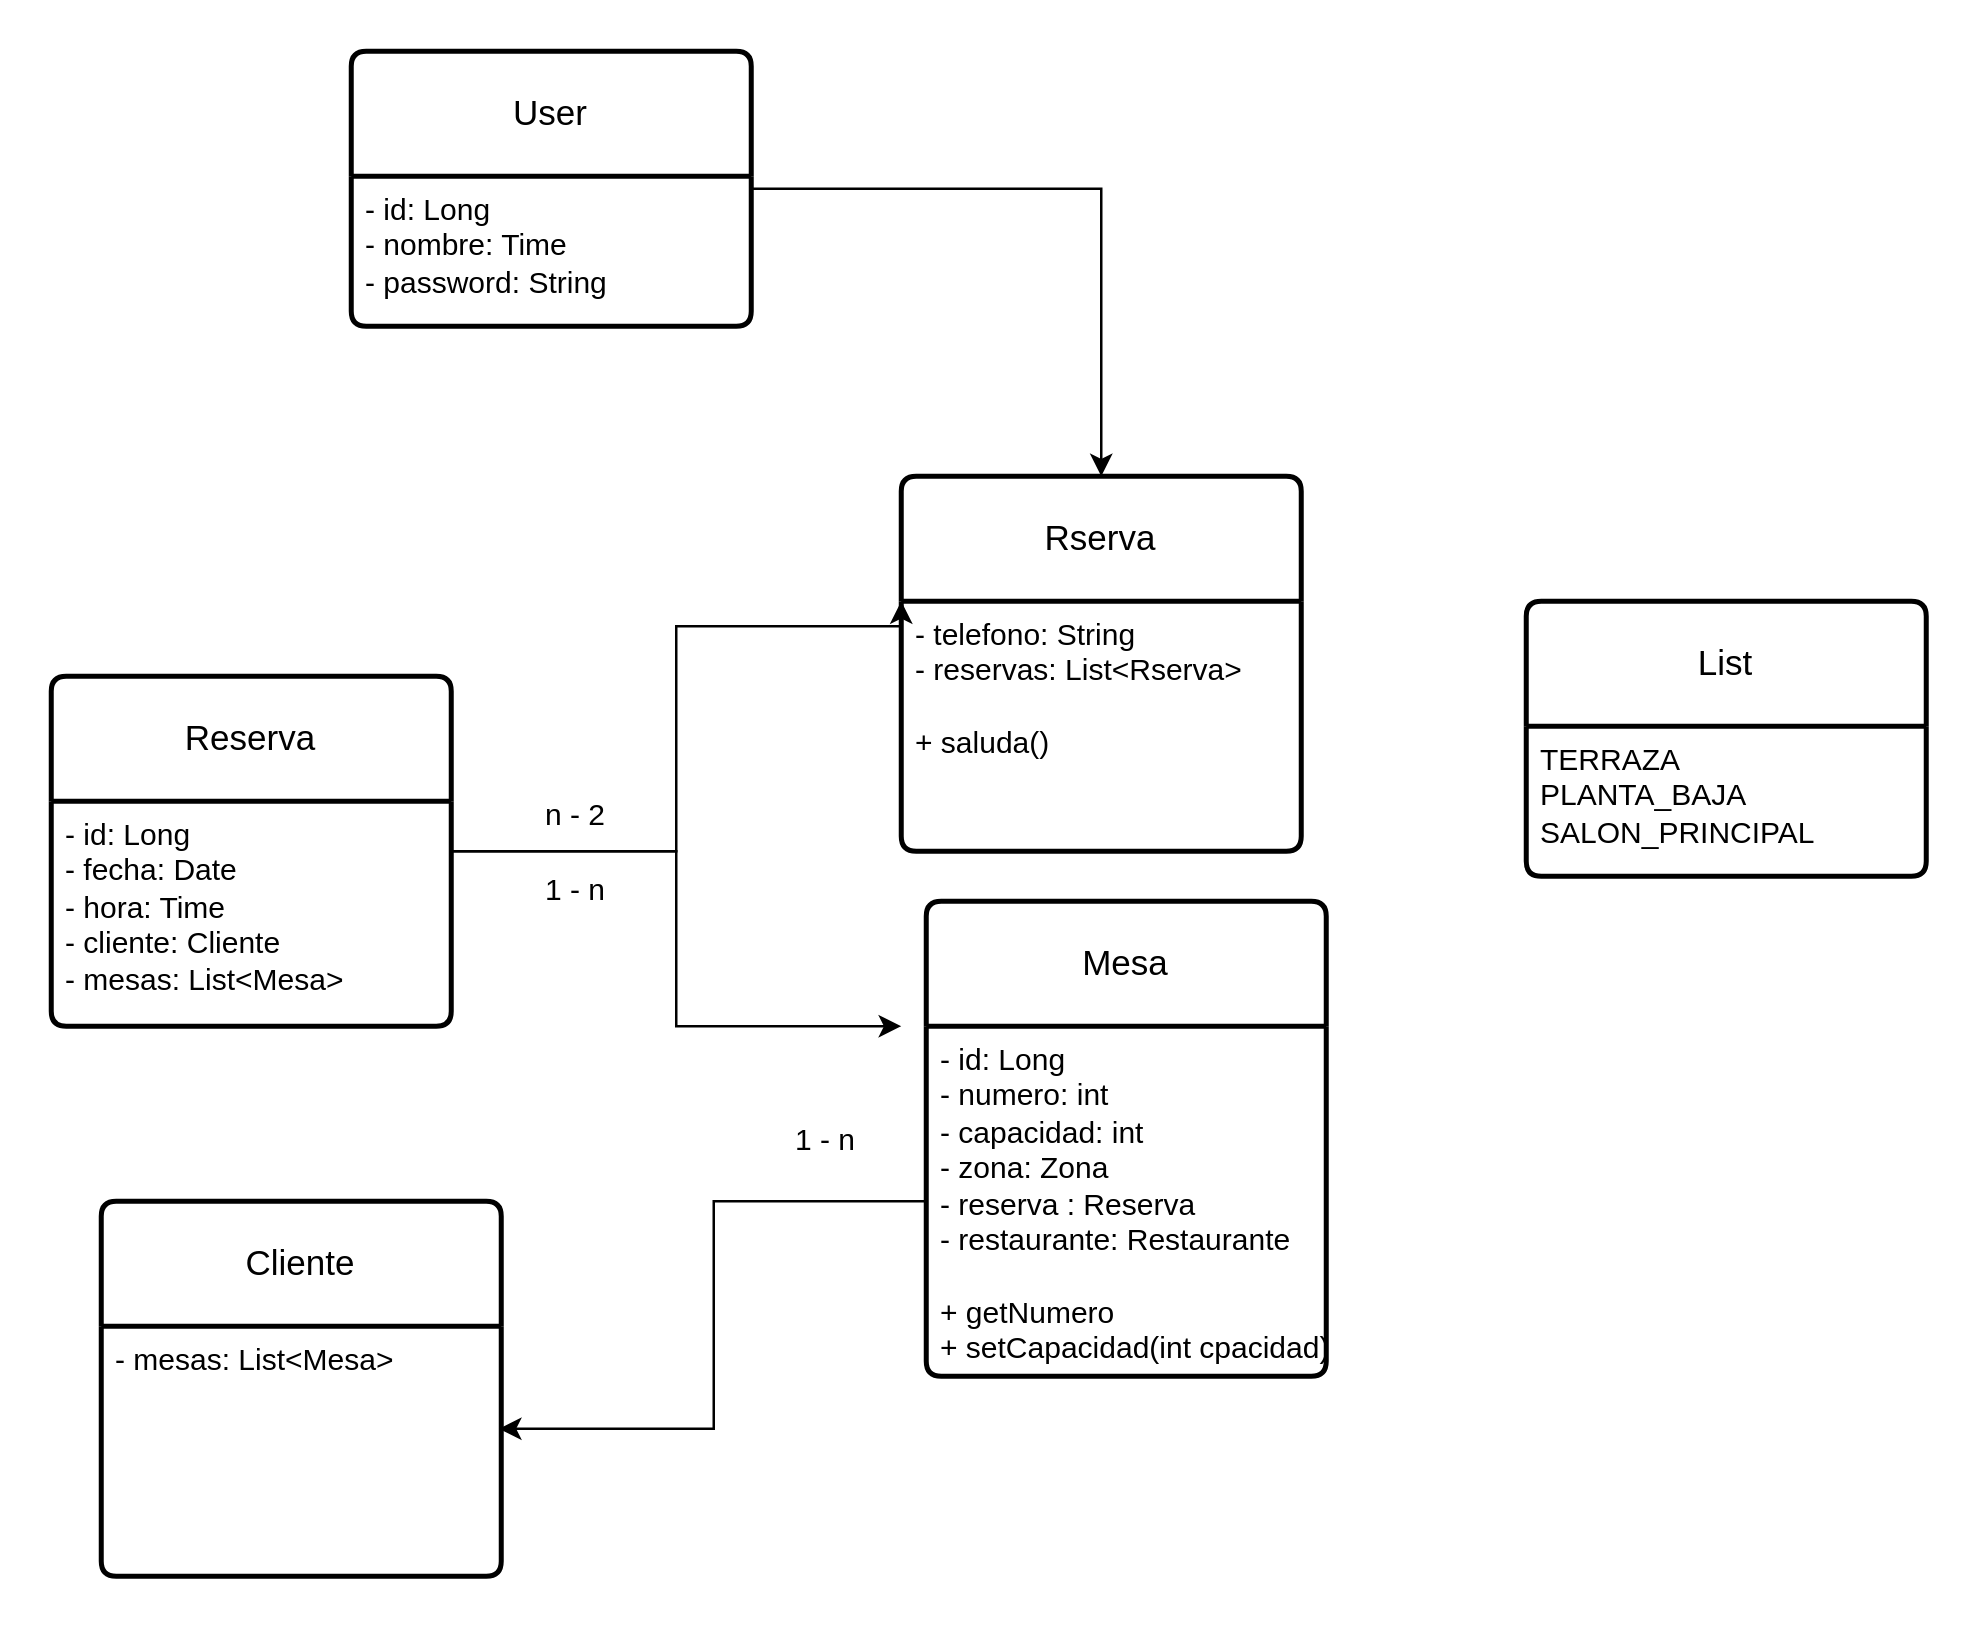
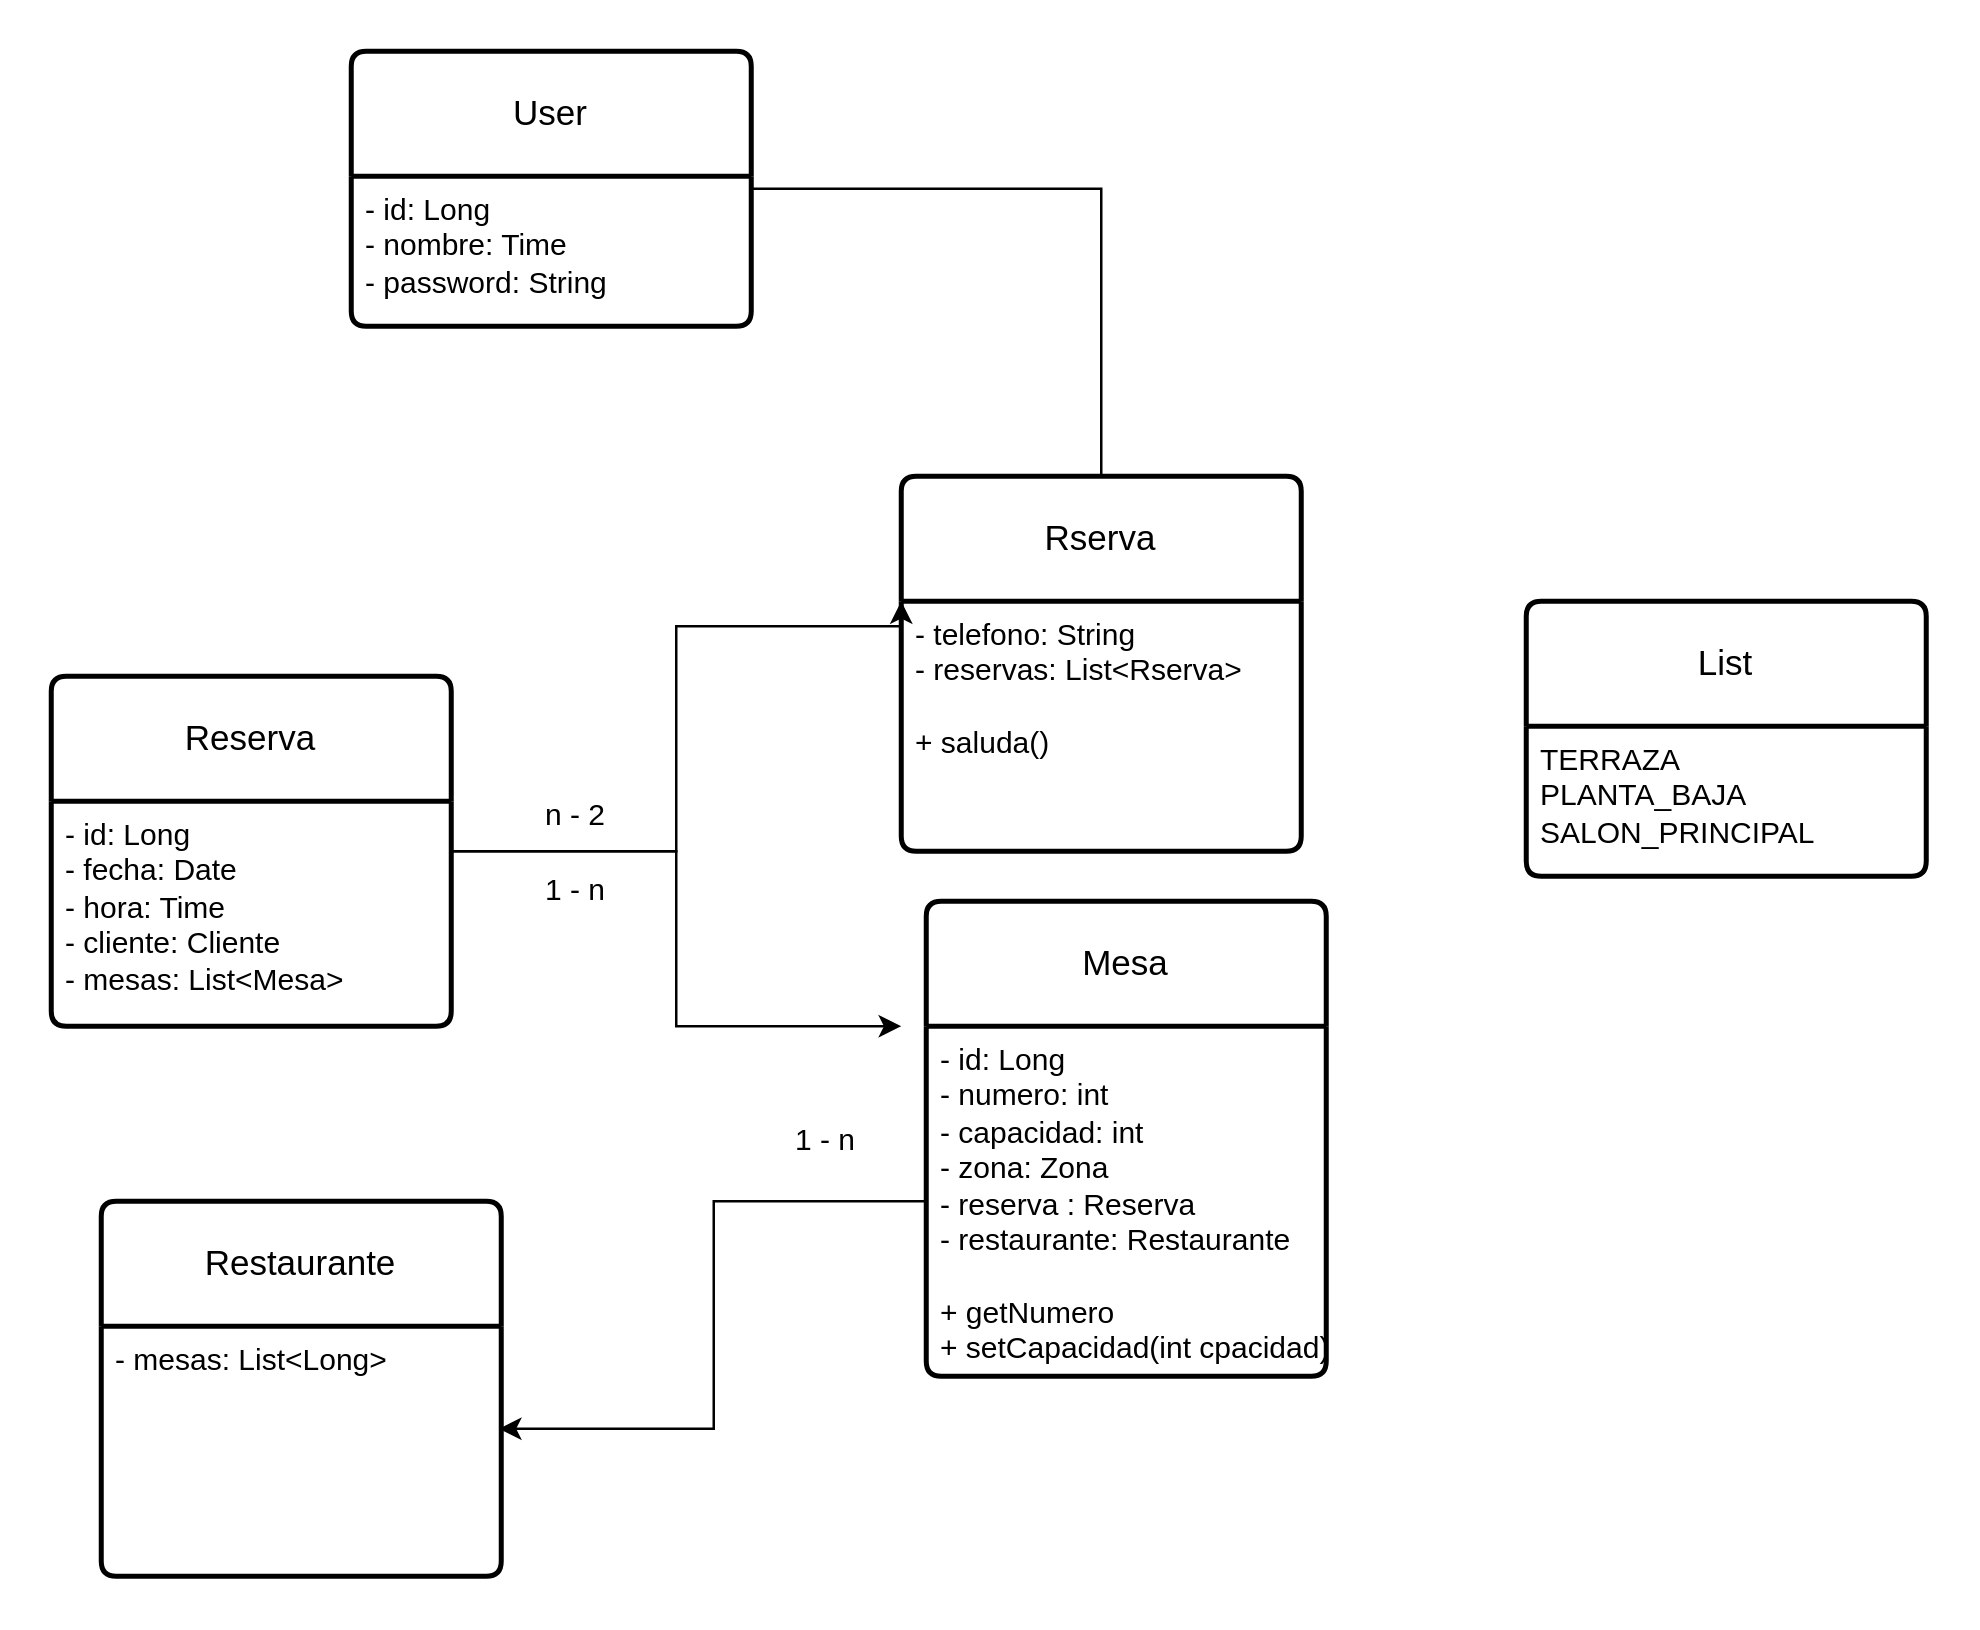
- <mxCell id="28" style="edgeStyle=orthogonalEdgeStyle;rounded=0;orthogonalLoop=1;jettySize=auto;html=1;entryX=0.5;entryY=0;entryDx=0;entryDy=0;" edge="1" parent="1" source="29" target="6"><mxGeometry relative="1" as="geometry" /></mxCell>
+ <mxCell id="28" style="edgeStyle=orthogonalEdgeStyle;rounded=0;orthogonalLoop=1;jettySize=auto;html=1;entryX=0.5;entryY=0;entryDx=0;entryDy=0;endArrow=none;" edge="1" parent="1" source="29" target="6"><mxGeometry relative="1" as="geometry" /></mxCell>
- <mxCell id="18" value="Cliente" style="swimlane;childLayout=stackLayout;horizontal=1;startSize=50;horizontalStack=0;rounded=1;fontSize=14;fontStyle=0;strokeWidth=2;resizeParent=0;resizeLast=1;shadow=0;dashed=0;align=center;arcSize=4;whiteSpace=wrap;html=1;" vertex="1" parent="1"><mxGeometry x="40" y="480" width="160" height="150" as="geometry" /></mxCell>
+ <mxCell id="18" value="Restaurante" style="swimlane;childLayout=stackLayout;horizontal=1;startSize=50;horizontalStack=0;rounded=1;fontSize=14;fontStyle=0;strokeWidth=2;resizeParent=0;resizeLast=1;shadow=0;dashed=0;align=center;arcSize=4;whiteSpace=wrap;html=1;" vertex="1" parent="1"><mxGeometry x="40" y="480" width="160" height="150" as="geometry" /></mxCell>
- <mxCell id="19" value="&lt;span style=&quot;text-align: center; text-wrap-mode: nowrap;&quot;&gt;- mesas: List&amp;lt;Mesa&amp;gt;&lt;br&gt;&lt;/span&gt;" style="align=left;strokeColor=none;fillColor=none;spacingLeft=4;spacingRight=4;fontSize=12;verticalAlign=top;resizable=0;rotatable=0;part=1;html=1;whiteSpace=wrap;" vertex="1" parent="18"><mxGeometry y="50" width="160" height="100" as="geometry" /></mxCell>
+ <mxCell id="19" value="&lt;span style=&quot;text-align: center; text-wrap-mode: nowrap;&quot;&gt;- mesas: List&amp;lt;Long&amp;gt;&lt;br&gt;&lt;/span&gt;" style="align=left;strokeColor=none;fillColor=none;spacingLeft=4;spacingRight=4;fontSize=12;verticalAlign=top;resizable=0;rotatable=0;part=1;html=1;whiteSpace=wrap;" vertex="1" parent="18"><mxGeometry y="50" width="160" height="100" as="geometry" /></mxCell>
